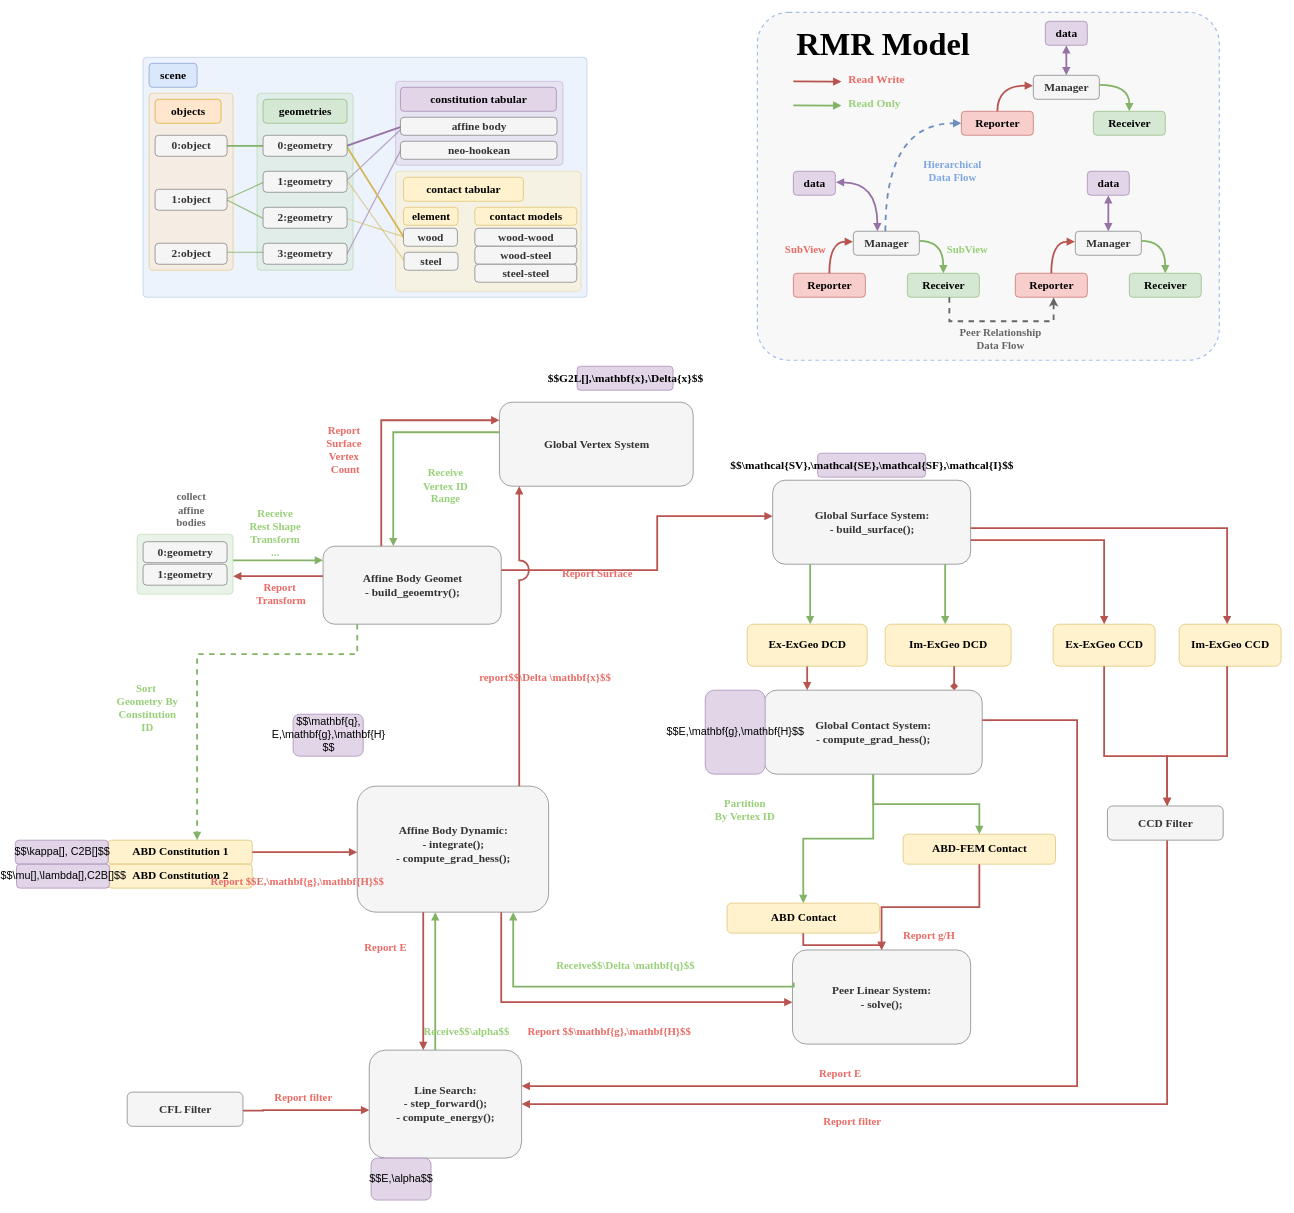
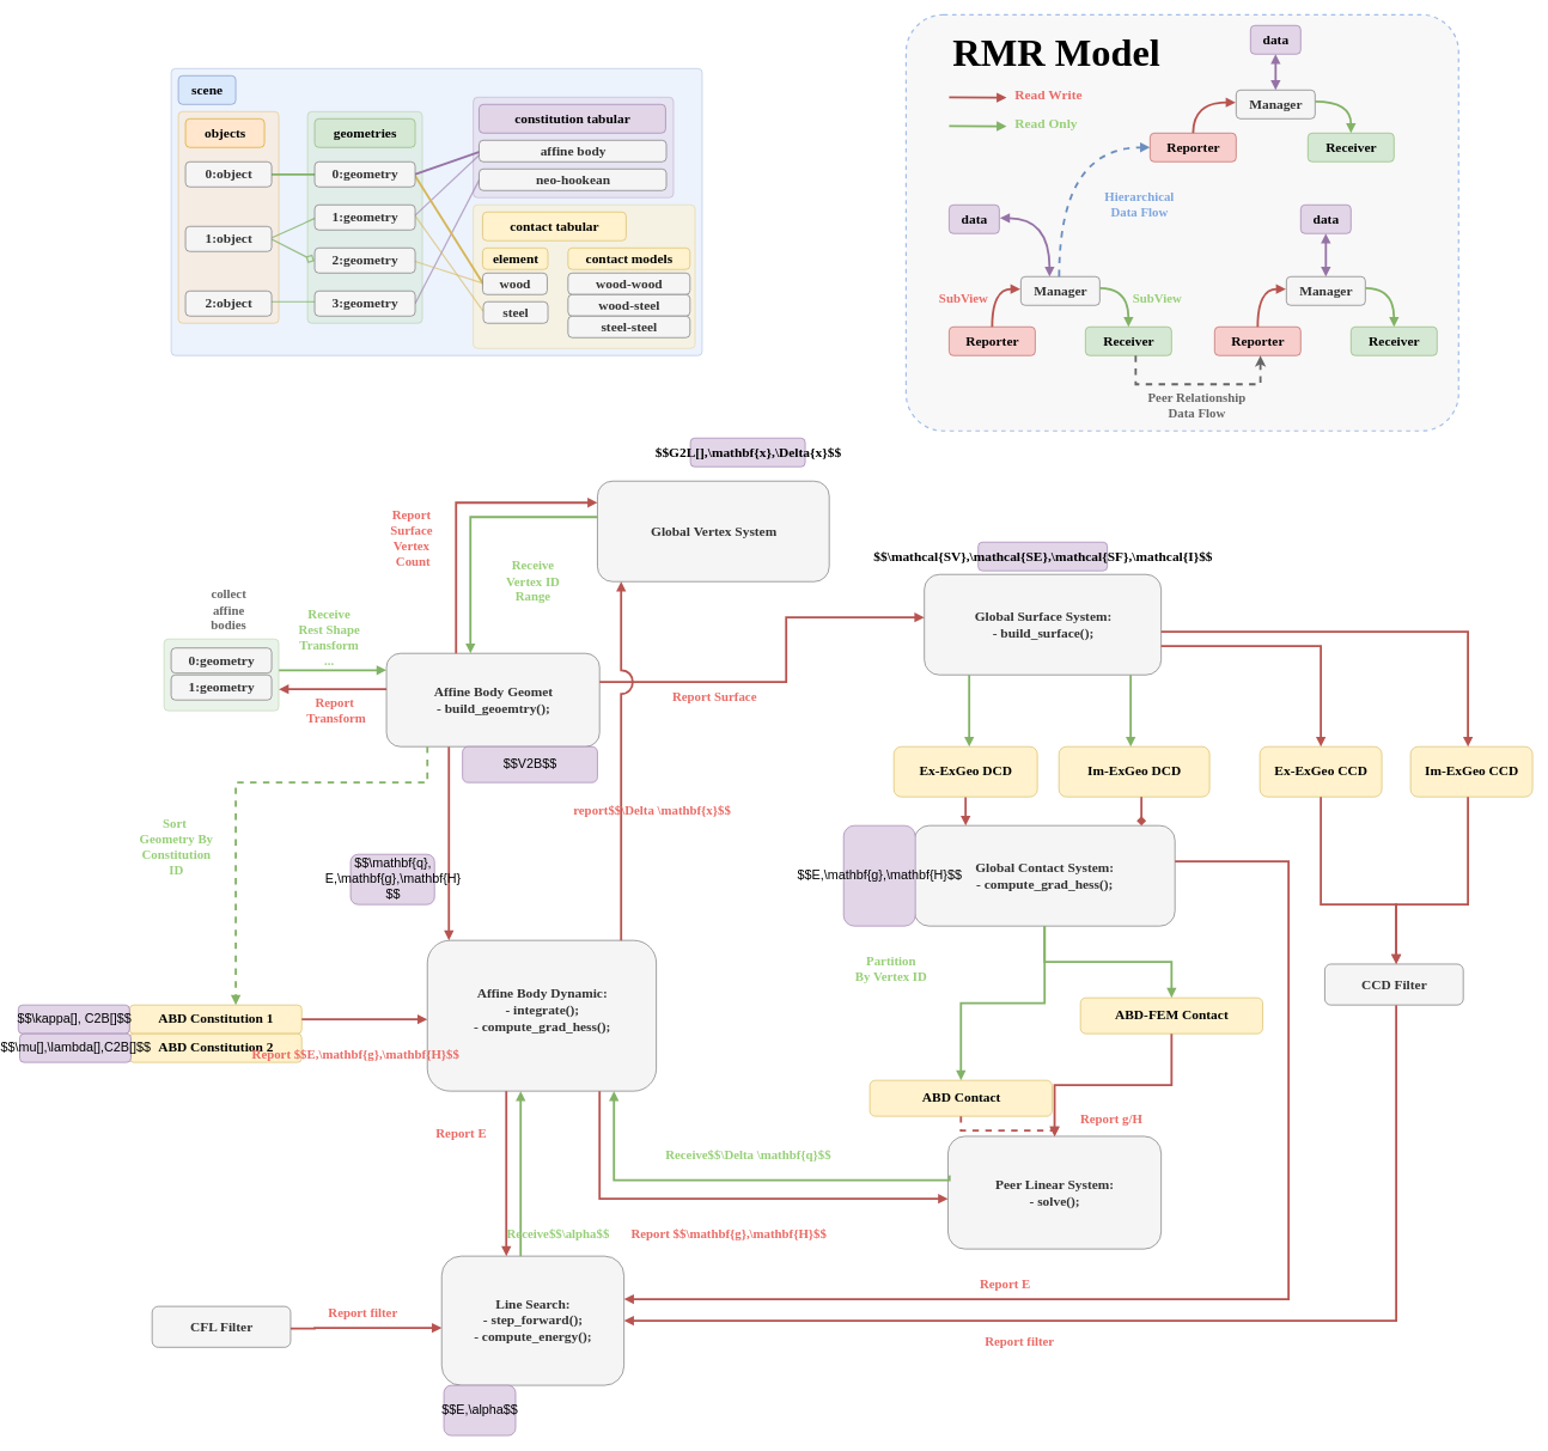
- <mxCell id="58" style="rounded=0;orthogonalLoop=1;jettySize=auto;html=1;fillColor=#d5e8d4;strokeColor=#82b366;strokeWidth=2;endArrow=none;endFill=0;startArrow=none;startFill=0;endSize=9;startSize=9;opacity=80;exitX=1;exitY=0.507;exitDx=0;exitDy=0;exitPerimeter=0;entryX=-0.002;entryY=0.525;entryDx=0;entryDy=0;entryPerimeter=0;" parent="1" source="66" target="69" edge="1"><mxGeometry relative="1" as="geometry"><mxPoint x="383" y="310" as="sourcePoint" /><mxPoint x="443" y="310" as="targetPoint" /></mxGeometry></mxCell>
+ <mxCell id="58" style="rounded=0;orthogonalLoop=1;jettySize=auto;html=1;fillColor=#d5e8d4;strokeColor=#82b366;strokeWidth=2;endArrow=diamond;endFill=0;startArrow=none;startFill=0;endSize=9;startSize=9;opacity=80;exitX=1;exitY=0.507;exitDx=0;exitDy=0;exitPerimeter=0;entryX=-0.002;entryY=0.525;entryDx=0;entryDy=0;entryPerimeter=0;" parent="1" source="66" target="69" edge="1"><mxGeometry relative="1" as="geometry"><mxPoint x="383" y="310" as="sourcePoint" /><mxPoint x="443" y="310" as="targetPoint" /></mxGeometry></mxCell>
- <mxCell id="113" value="&lt;font face=&quot;Lucida Console&quot; color=&quot;#ea6b66&quot;&gt;&lt;span style=&quot;font-size: 18px;&quot;&gt;&lt;b&gt;Report Surface&lt;/b&gt;&lt;/span&gt;&lt;/font&gt;" style="text;html=1;align=center;verticalAlign=middle;resizable=0;points=[];autosize=1;strokeColor=none;fillColor=none;" parent="1" vertex="1"><mxGeometry x="900" y="935" width="180" height="40" as="geometry" /></mxCell>
+ <mxCell id="113" value="&lt;font face=&quot;Lucida Console&quot; color=&quot;#ea6b66&quot;&gt;&lt;span style=&quot;font-size: 18px;&quot;&gt;&lt;b&gt;Report Surface&lt;/b&gt;&lt;/span&gt;&lt;/font&gt;" style="text;html=1;align=center;verticalAlign=middle;resizable=0;points=[];autosize=1;strokeColor=none;fillColor=none;" parent="1" vertex="1"><mxGeometry x="900" y="950" width="180" height="40" as="geometry" /></mxCell>
+ <mxCell id="88" value="&lt;font style=&quot;font-size: 18px;&quot;&gt;$$V2B$$&lt;/font&gt;" style="text;html=1;align=center;verticalAlign=middle;resizable=1;points=[];autosize=0;strokeColor=#9673a6;fillColor=#e1d5e7;rounded=1;" parent="1" vertex="1"><mxGeometry x="639" y="1040" width="188" height="50" as="geometry" /></mxCell>
+ <mxCell id="2" style="edgeStyle=orthogonalEdgeStyle;rounded=0;orthogonalLoop=1;jettySize=auto;html=1;fillColor=#f8cecc;strokeColor=#b85450;strokeWidth=3;endArrow=block;endFill=1;" parent="1" source="36" target="81" edge="1"><mxGeometry relative="1" as="geometry"><mxPoint x="665" y="1000" as="sourcePoint" /><mxPoint x="560" y="1263.25" as="targetPoint" /><Array as="points"><mxPoint x="620" y="1090" /><mxPoint x="620" y="1090" /></Array></mxGeometry></mxCell>
- <mxCell id="106" style="edgeStyle=orthogonalEdgeStyle;rounded=0;orthogonalLoop=1;jettySize=auto;html=1;fillColor=#f8cecc;strokeColor=#b85450;strokeWidth=3;endArrow=block;endFill=1;" parent="1" source="103" target="102" edge="1"><mxGeometry relative="1" as="geometry"><mxPoint x="1188.5" y="1220" as="sourcePoint" /><mxPoint x="1398.5" y="1613" as="targetPoint" /><Array as="points" /></mxGeometry></mxCell>
+ <mxCell id="106" style="edgeStyle=orthogonalEdgeStyle;rounded=0;orthogonalLoop=1;jettySize=auto;html=1;fillColor=#f8cecc;strokeColor=#b85450;strokeWidth=3;endArrow=block;endFill=1;dashed=1;" parent="1" source="103" target="102" edge="1"><mxGeometry relative="1" as="geometry"><mxPoint x="1188.5" y="1220" as="sourcePoint" /><mxPoint x="1398.5" y="1613" as="targetPoint" /><Array as="points" /></mxGeometry></mxCell>
